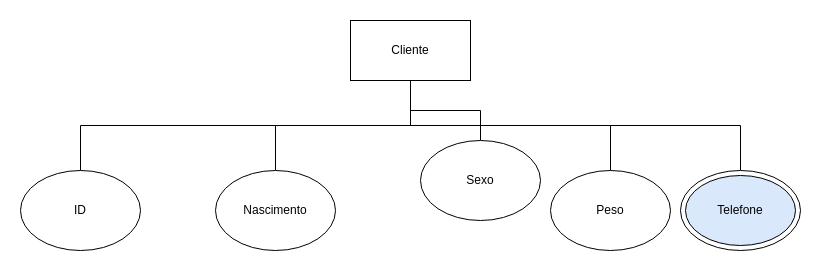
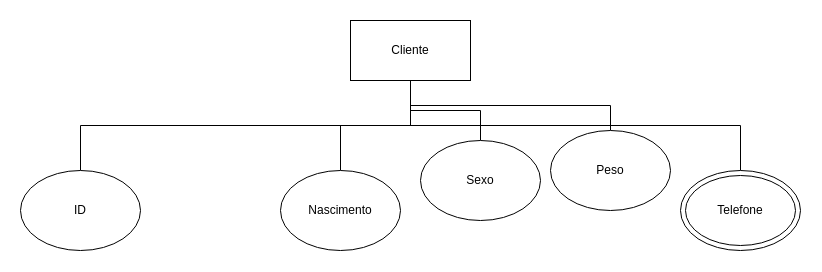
- <mxCell id="9" value="Nascimento" style="ellipse;whiteSpace=wrap;html=1;" parent="1" vertex="1"><mxGeometry x="215" y="170" width="120" height="80" as="geometry" /></mxCell>
+ <mxCell id="9" value="Nascimento" style="ellipse;whiteSpace=wrap;html=1;" parent="1" vertex="1"><mxGeometry x="280" y="170" width="120" height="80" as="geometry" /></mxCell>
- <mxCell id="11" value="Peso" style="ellipse;whiteSpace=wrap;html=1;" parent="1" vertex="1"><mxGeometry x="550" y="170" width="120" height="80" as="geometry" /></mxCell>
+ <mxCell id="11" value="Peso" style="ellipse;whiteSpace=wrap;html=1;" parent="1" vertex="1"><mxGeometry x="550" y="130" width="120" height="80" as="geometry" /></mxCell>
- <mxCell id="13" value="Telefone" style="ellipse;whiteSpace=wrap;html=1;fillColor=#dae8fc;" parent="1" vertex="1"><mxGeometry x="685" y="175" width="110" height="70" as="geometry" /></mxCell>
+ <mxCell id="13" value="Telefone" style="ellipse;whiteSpace=wrap;html=1;" parent="1" vertex="1"><mxGeometry x="685" y="175" width="110" height="70" as="geometry" /></mxCell>
